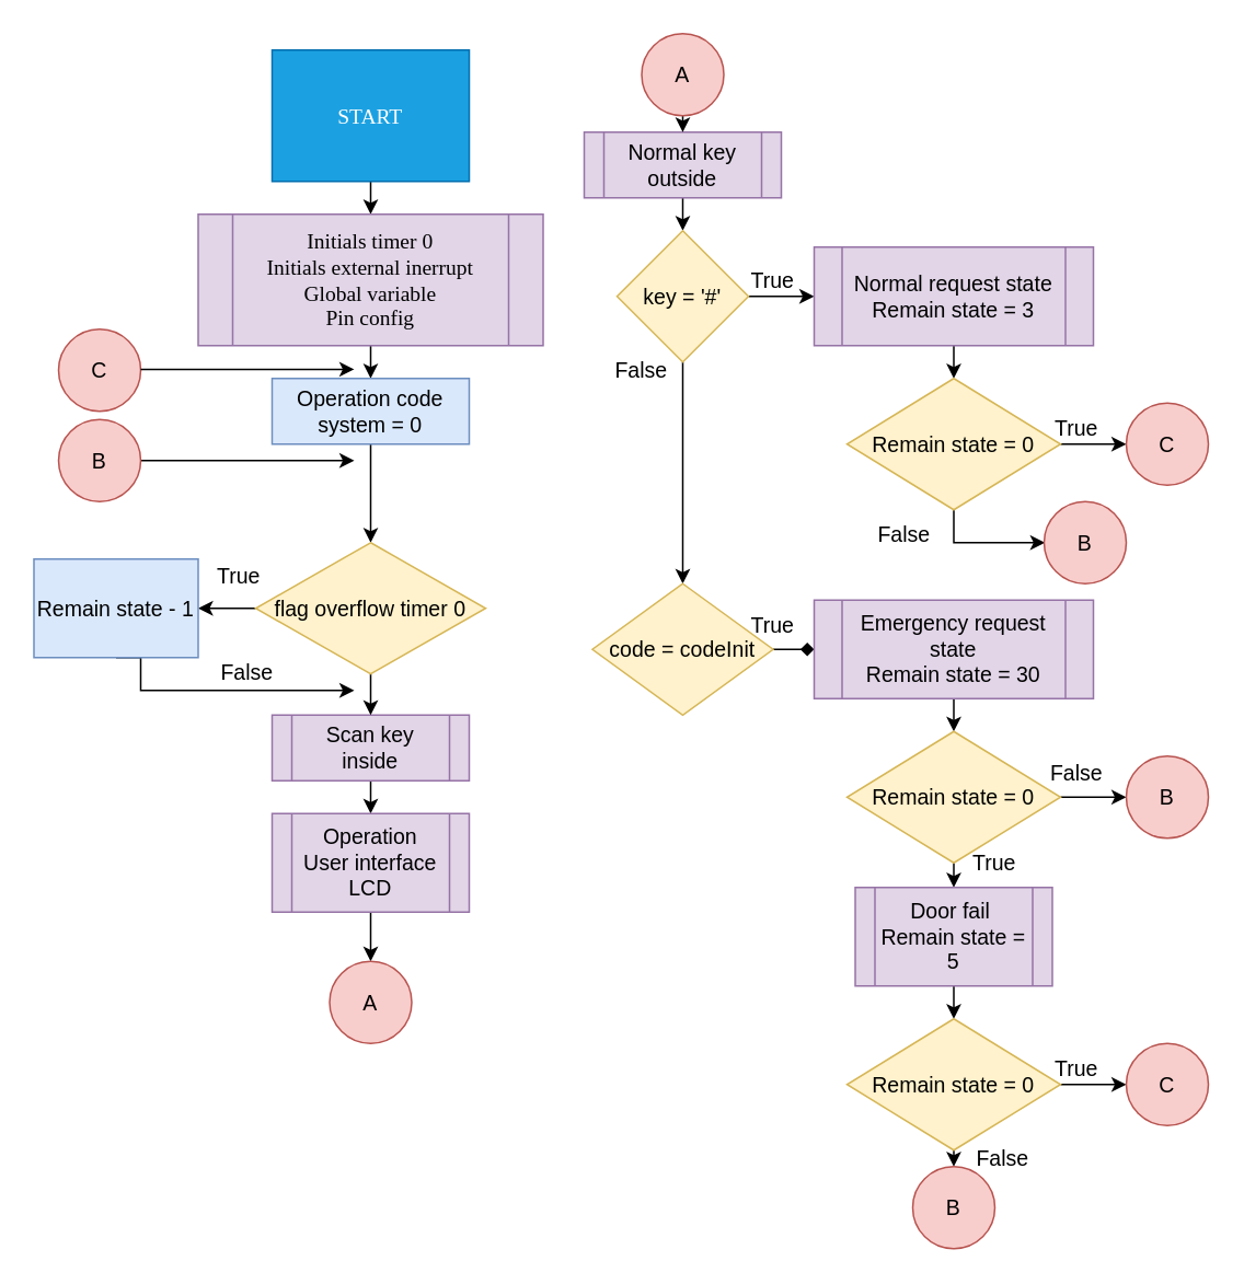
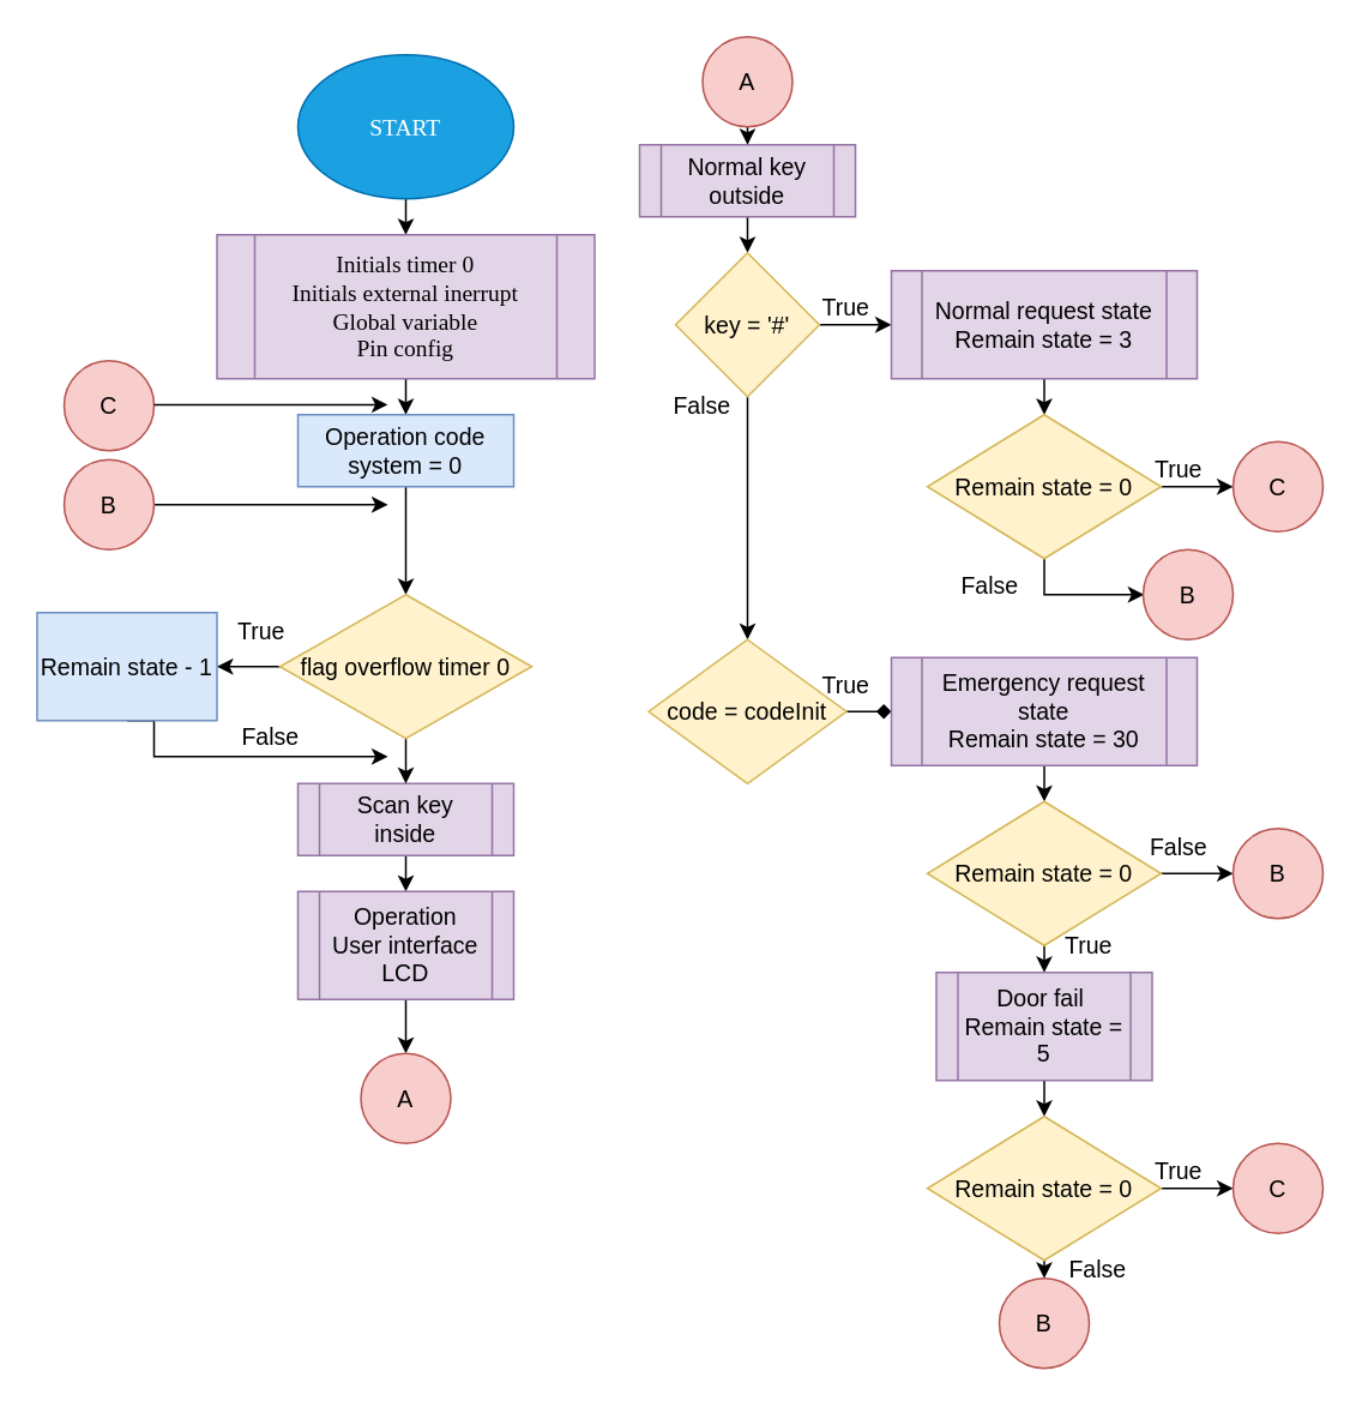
- <mxCell id="3" value="&lt;font face=&quot;Times New Roman&quot; style=&quot;font-size: 13px;&quot;&gt;START&lt;/font&gt;" style="whiteSpace=wrap;html=1;fontSize=13;fillColor=#1ba1e2;fontColor=#ffffff;strokeColor=#006EAF;rounded=0;" vertex="1" parent="1"><mxGeometry x="165" y="30" width="120" height="80" as="geometry" /></mxCell>
+ <mxCell id="3" value="&lt;font face=&quot;Times New Roman&quot; style=&quot;font-size: 13px;&quot;&gt;START&lt;/font&gt;" style="ellipse;whiteSpace=wrap;html=1;fontSize=13;fillColor=#1ba1e2;fontColor=#ffffff;strokeColor=#006EAF;" vertex="1" parent="1"><mxGeometry x="165" y="30" width="120" height="80" as="geometry" /></mxCell>
